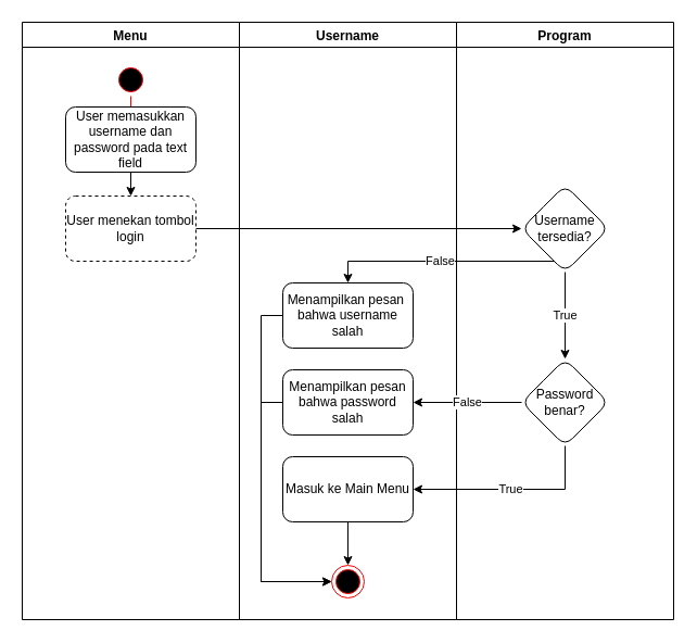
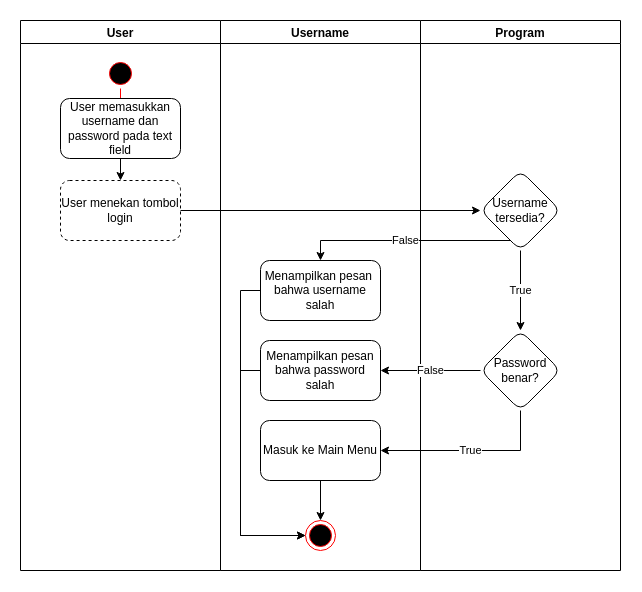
- <mxCell id="2" value="Menu" style="swimlane;" vertex="1" parent="1"><mxGeometry x="20" y="20" width="200" height="550" as="geometry" /></mxCell>
+ <mxCell id="2" value="User" style="swimlane;" vertex="1" parent="1"><mxGeometry x="20" y="20" width="200" height="550" as="geometry" /></mxCell>
